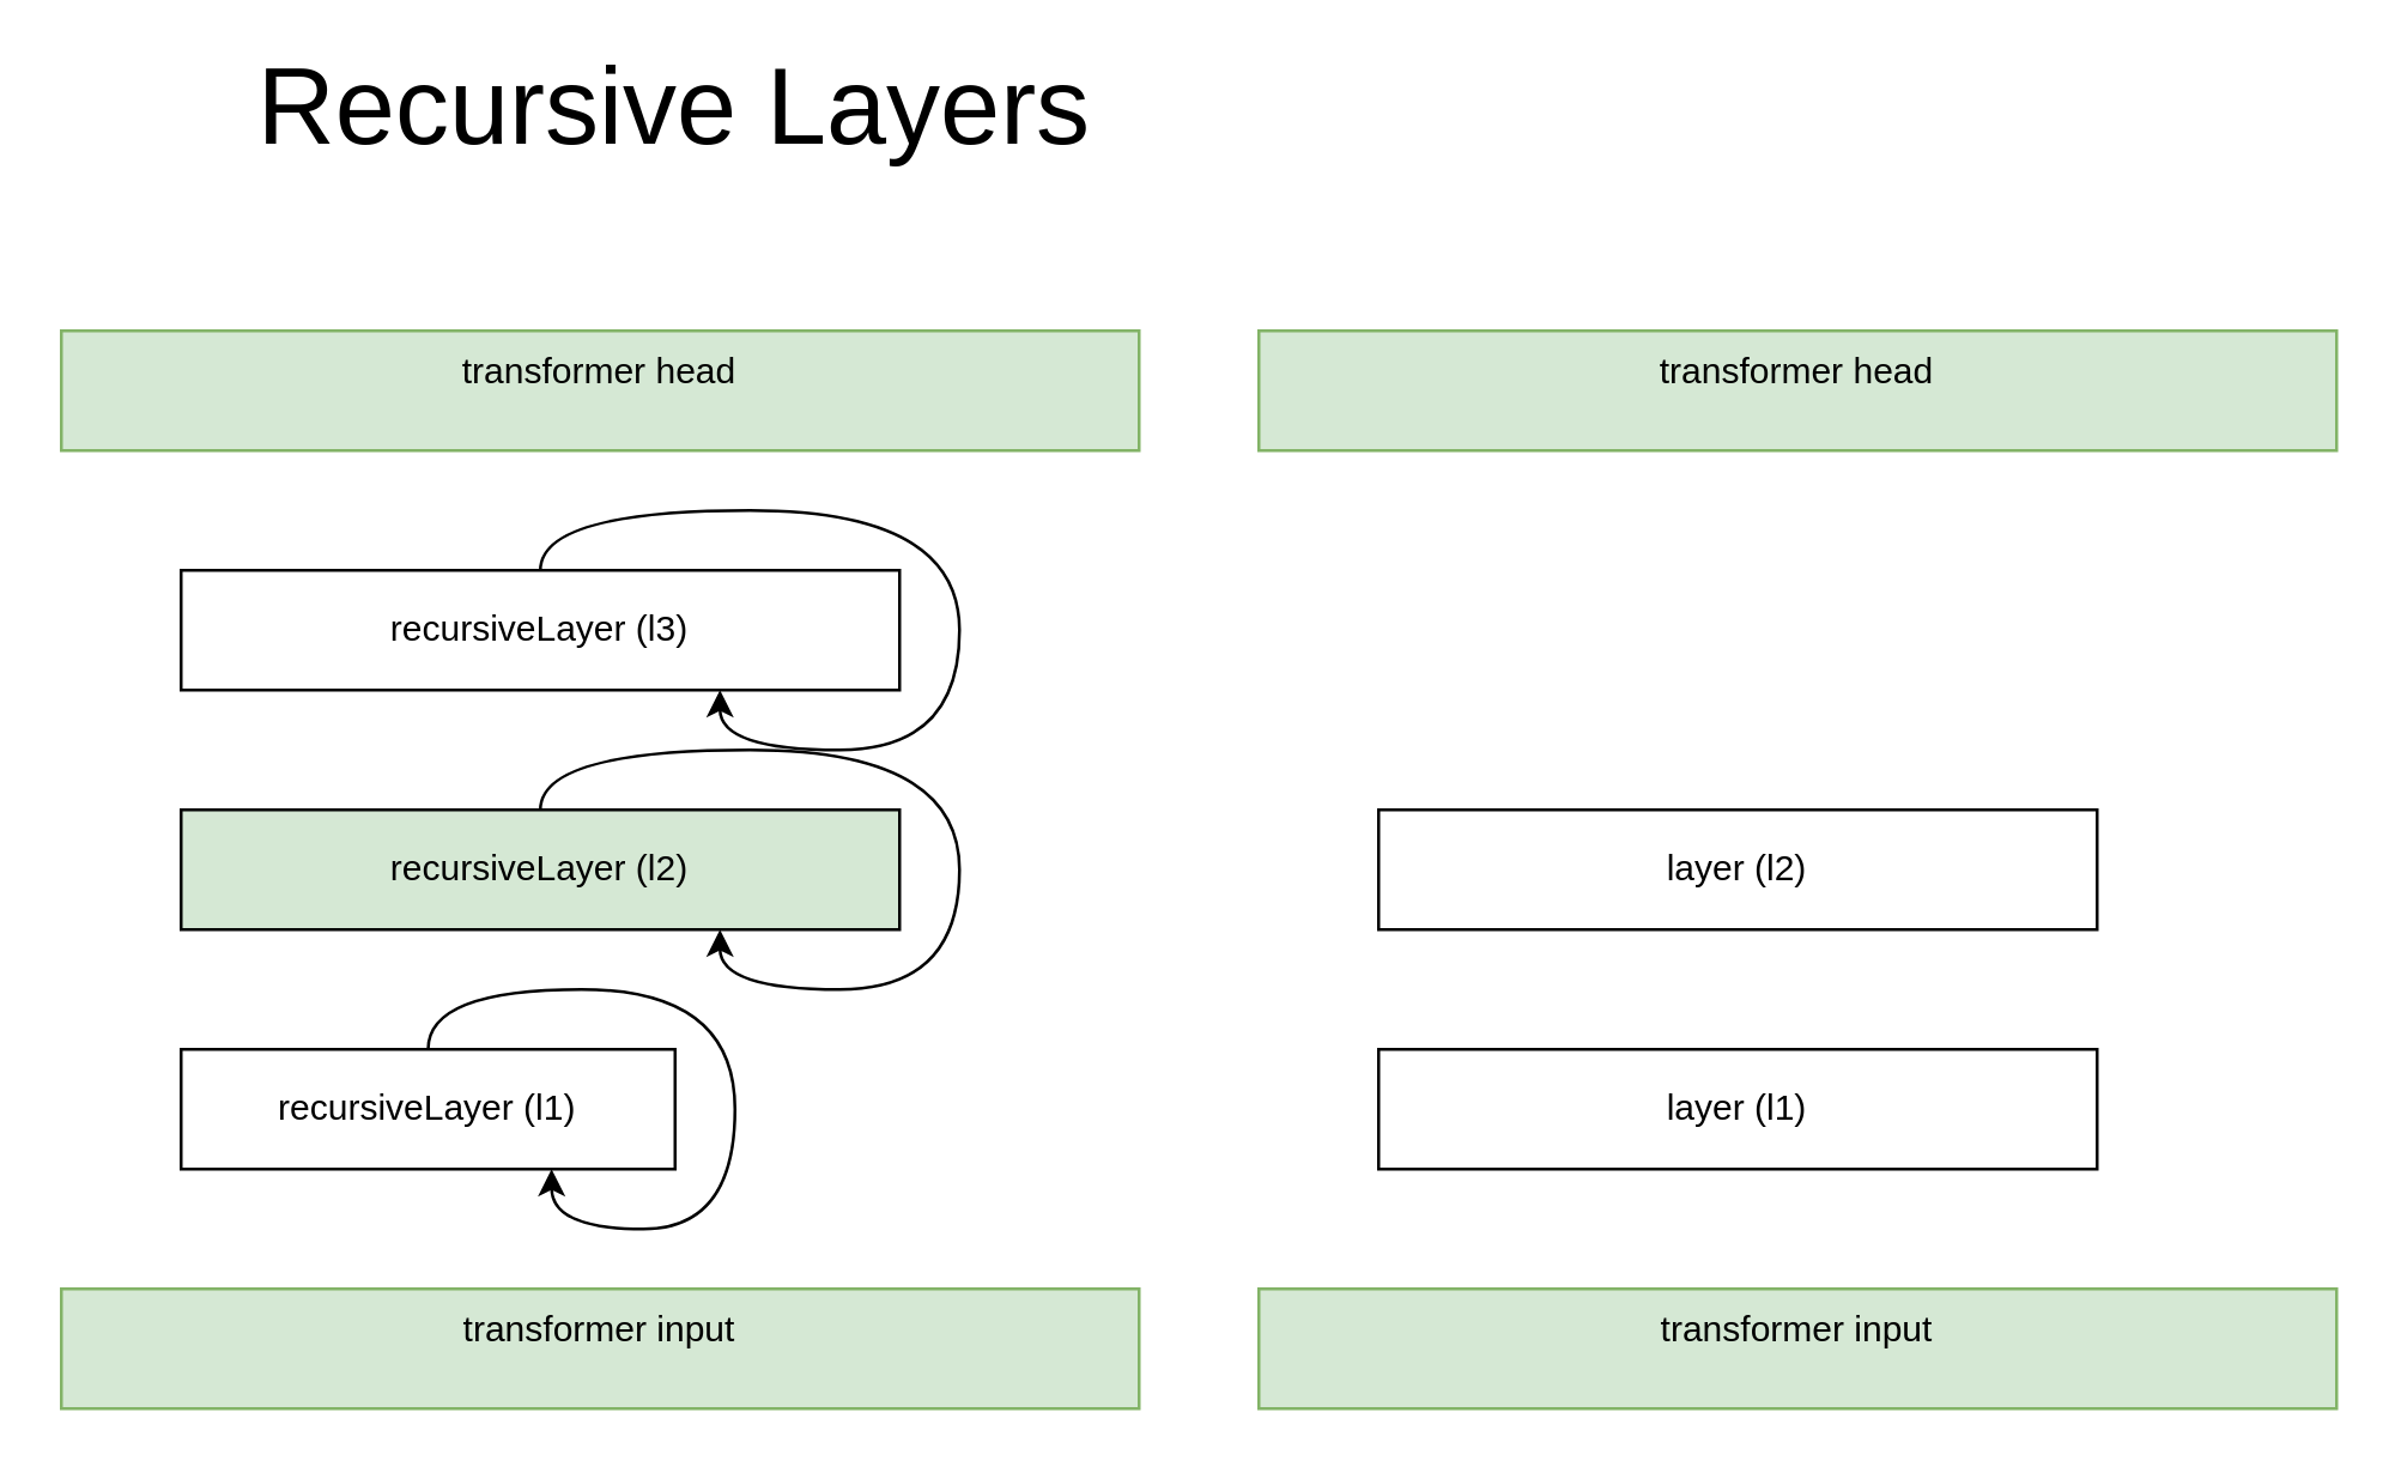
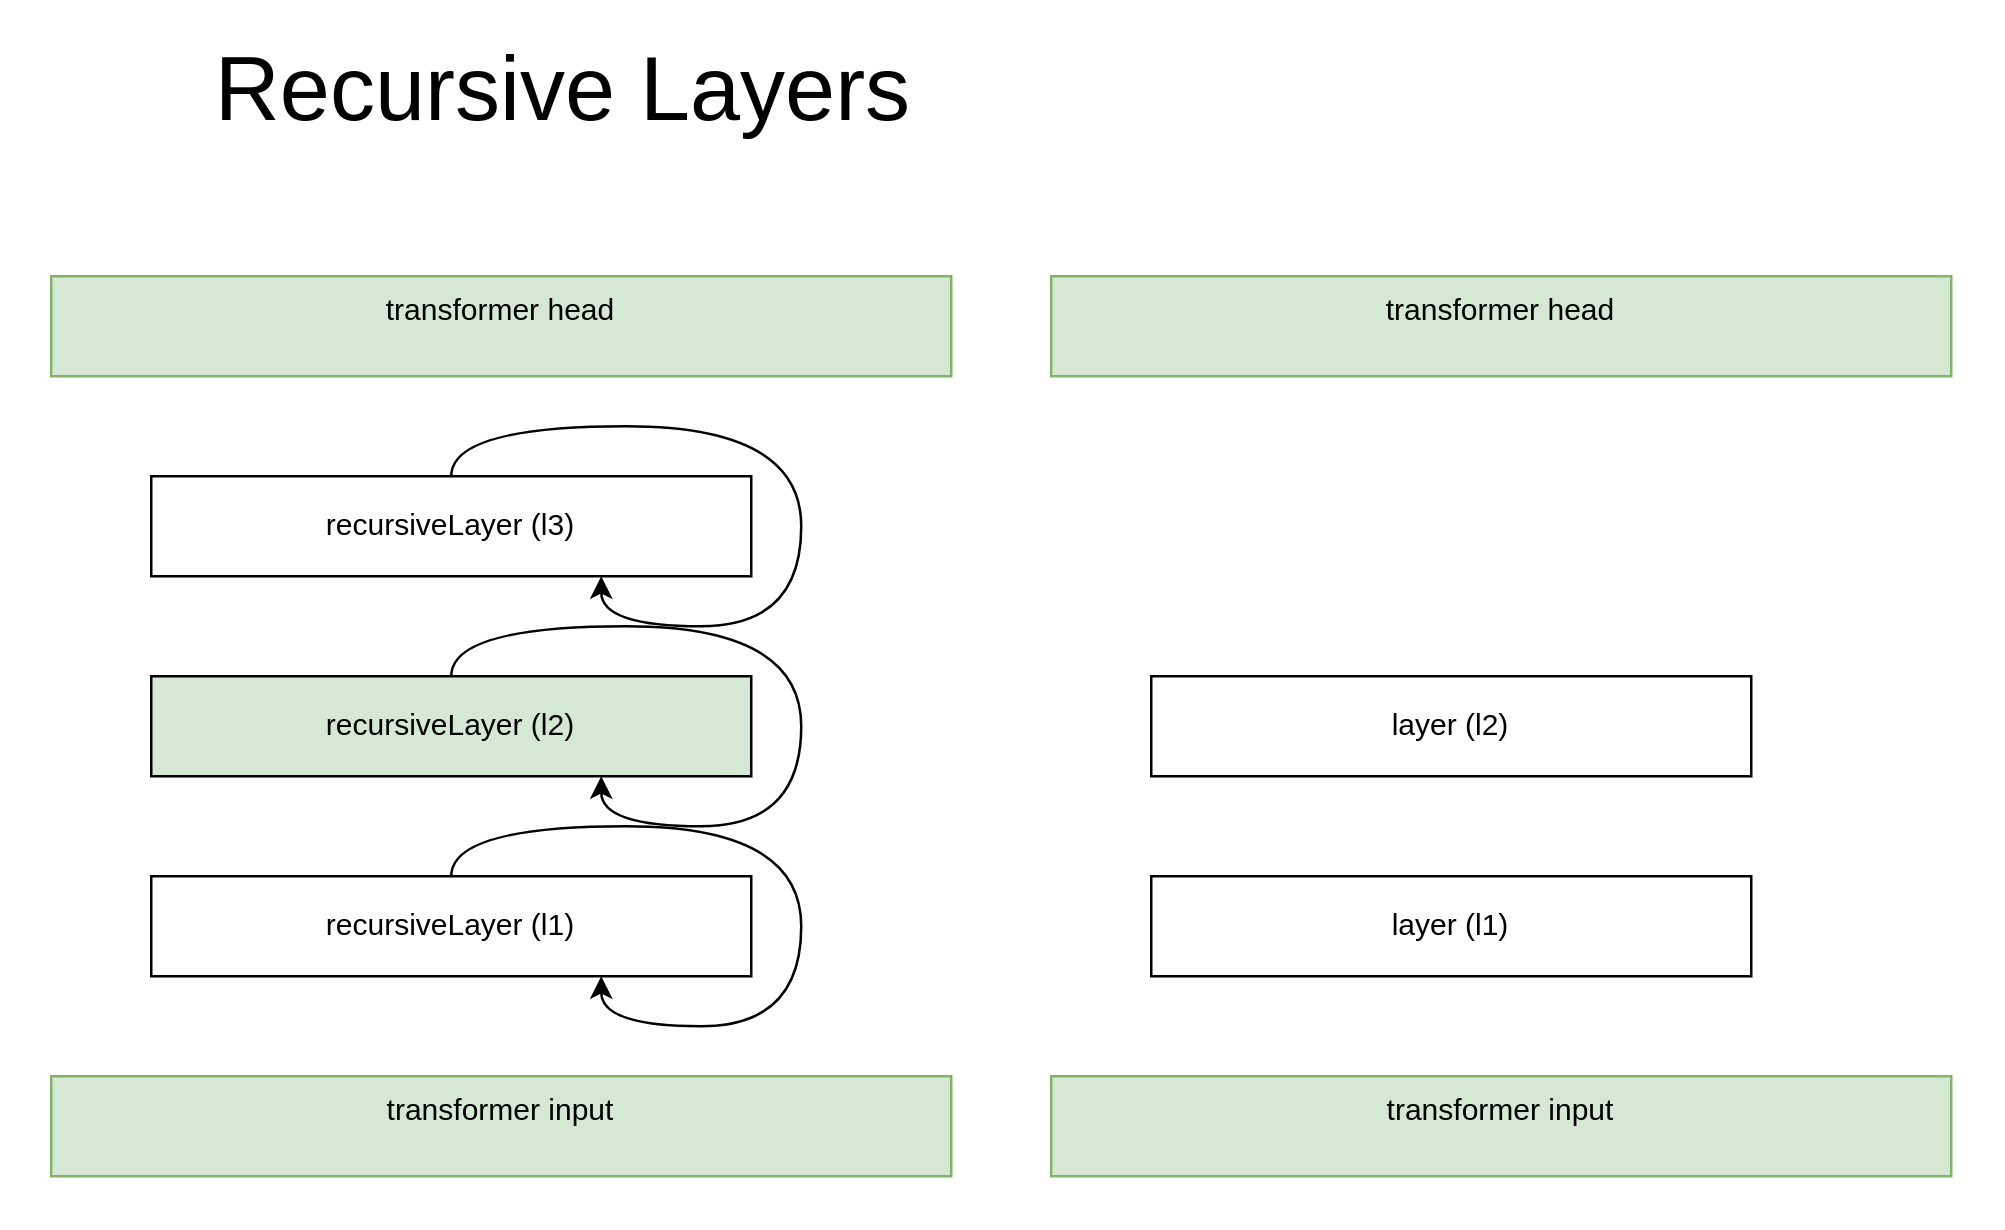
- <mxCell id="11" value="recursiveLayer (l1)" style="rounded=0;whiteSpace=wrap;html=1;" vertex="1" parent="1"><mxGeometry x="60" y="350" width="165" height="40" as="geometry" /></mxCell>
+ <mxCell id="11" value="recursiveLayer (l1)" style="rounded=0;whiteSpace=wrap;html=1;" vertex="1" parent="1"><mxGeometry x="60" y="350" width="240" height="40" as="geometry" /></mxCell>
